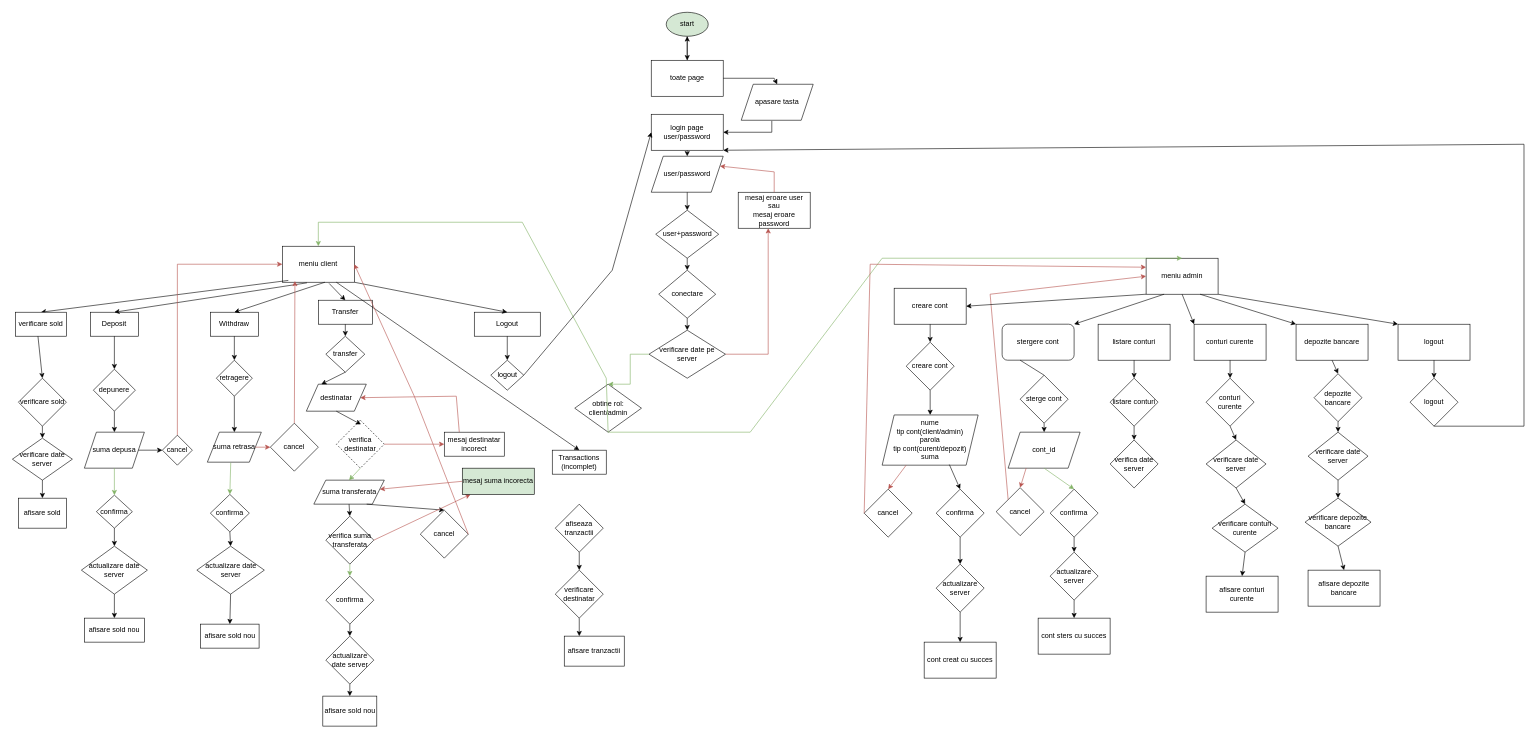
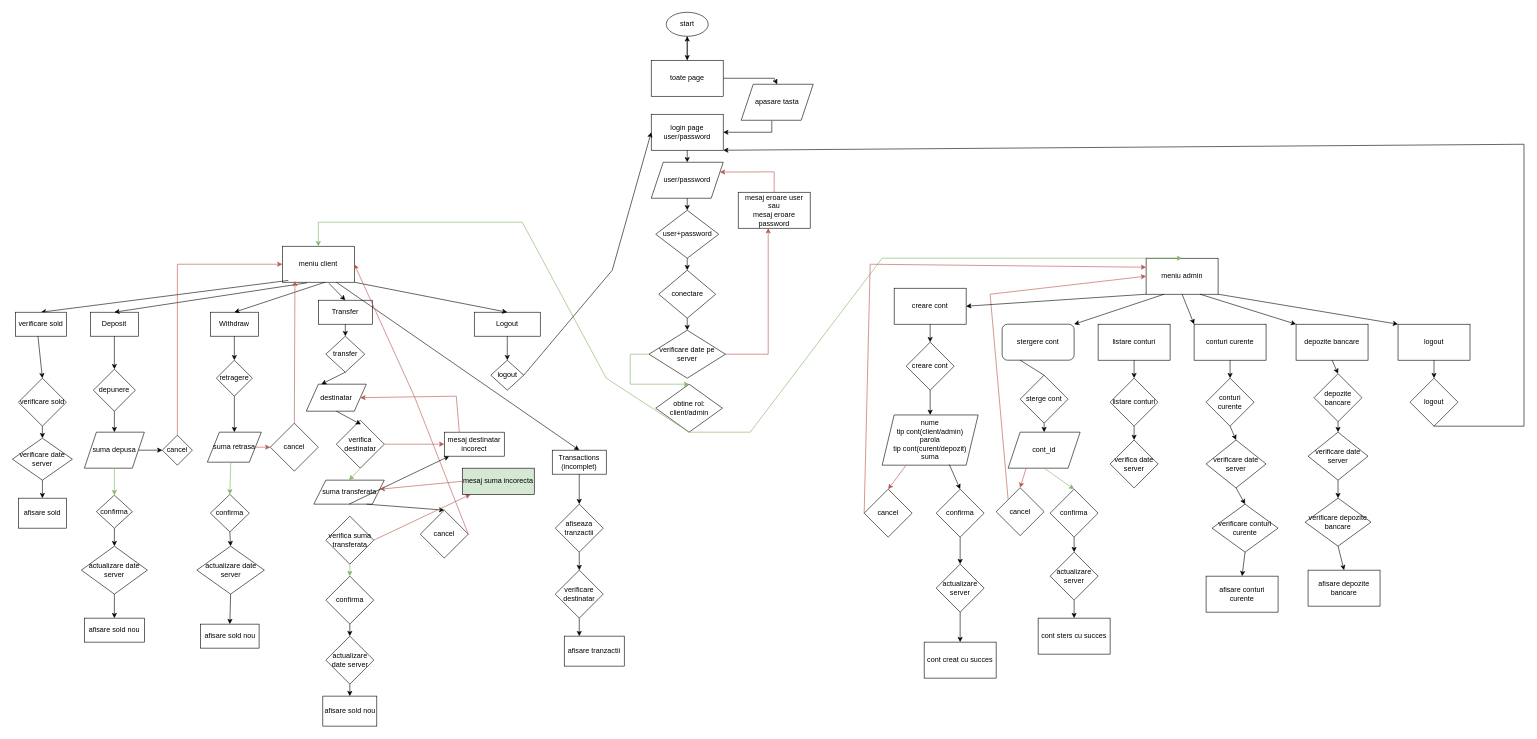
- <mxCell id="2" value="start" style="ellipse;whiteSpace=wrap;html=1;fillColor=#d5e8d4;" vertex="1" parent="1"><mxGeometry x="1110" y="20" width="70" height="40" as="geometry" /></mxCell>
+ <mxCell id="2" value="start" style="ellipse;whiteSpace=wrap;html=1;" vertex="1" parent="1"><mxGeometry x="1110" y="20" width="70" height="40" as="geometry" /></mxCell>
- <mxCell id="4" value="user/password" style="shape=parallelogram;perimeter=parallelogramPerimeter;whiteSpace=wrap;html=1;fixedSize=1;" vertex="1" parent="1"><mxGeometry x="1085" y="260" width="120" height="60" as="geometry" /></mxCell>
+ <mxCell id="4" value="user/password" style="shape=parallelogram;perimeter=parallelogramPerimeter;whiteSpace=wrap;html=1;fixedSize=1;" vertex="1" parent="1"><mxGeometry x="1085" y="270" width="120" height="60" as="geometry" /></mxCell>
- <mxCell id="20" value="obtine rol:&lt;div&gt;client/admin&lt;/div&gt;" style="rhombus;whiteSpace=wrap;html=1;" vertex="1" parent="1"><mxGeometry x="957.5" y="640" width="111.25" height="80" as="geometry" /></mxCell>
+ <mxCell id="20" value="obtine rol:&lt;div&gt;client/admin&lt;/div&gt;" style="rhombus;whiteSpace=wrap;html=1;" vertex="1" parent="1"><mxGeometry x="1092.5" y="640" width="111.25" height="80" as="geometry" /></mxCell>
- <mxCell id="93" value="verifica destinatar" style="rhombus;whiteSpace=wrap;html=1;dashed=1;" vertex="1" parent="1"><mxGeometry x="560" y="700" width="80" height="80" as="geometry" /></mxCell>
+ <mxCell id="93" value="verifica destinatar" style="rhombus;whiteSpace=wrap;html=1;" vertex="1" parent="1"><mxGeometry x="560" y="700" width="80" height="80" as="geometry" /></mxCell>
+ <mxCell id="102" value="" style="endArrow=classic;html=1;rounded=0;exitX=0.5;exitY=1;exitDx=0;exitDy=0;" edge="1" parent="1" source="31" target="99"><mxGeometry width="50" height="50" relative="1" as="geometry"><mxPoint x="1060" y="890" as="sourcePoint" /><mxPoint x="1110" y="840" as="targetPoint" /></mxGeometry></mxCell>
- <mxCell id="88" value="" style="endArrow=classic;html=1;rounded=0;exitX=0.5;exitY=1;exitDx=0;exitDy=0;entryX=0.5;entryY=0;entryDx=0;entryDy=0;" edge="1" parent="1" source="76" target="87"><mxGeometry width="50" height="50" relative="1" as="geometry"><mxPoint x="670" y="1010" as="sourcePoint" /><mxPoint x="720" y="960" as="targetPoint" /></mxGeometry></mxCell>
+ <mxCell id="88" value="" style="endArrow=classic;html=1;rounded=0;exitX=0.5;exitY=1;exitDx=0;exitDy=0;" edge="1" parent="1" source="76" target="96"><mxGeometry width="50" height="50" relative="1" as="geometry"><mxPoint x="670" y="1010" as="sourcePoint" /><mxPoint x="720" y="960" as="targetPoint" /></mxGeometry></mxCell>
